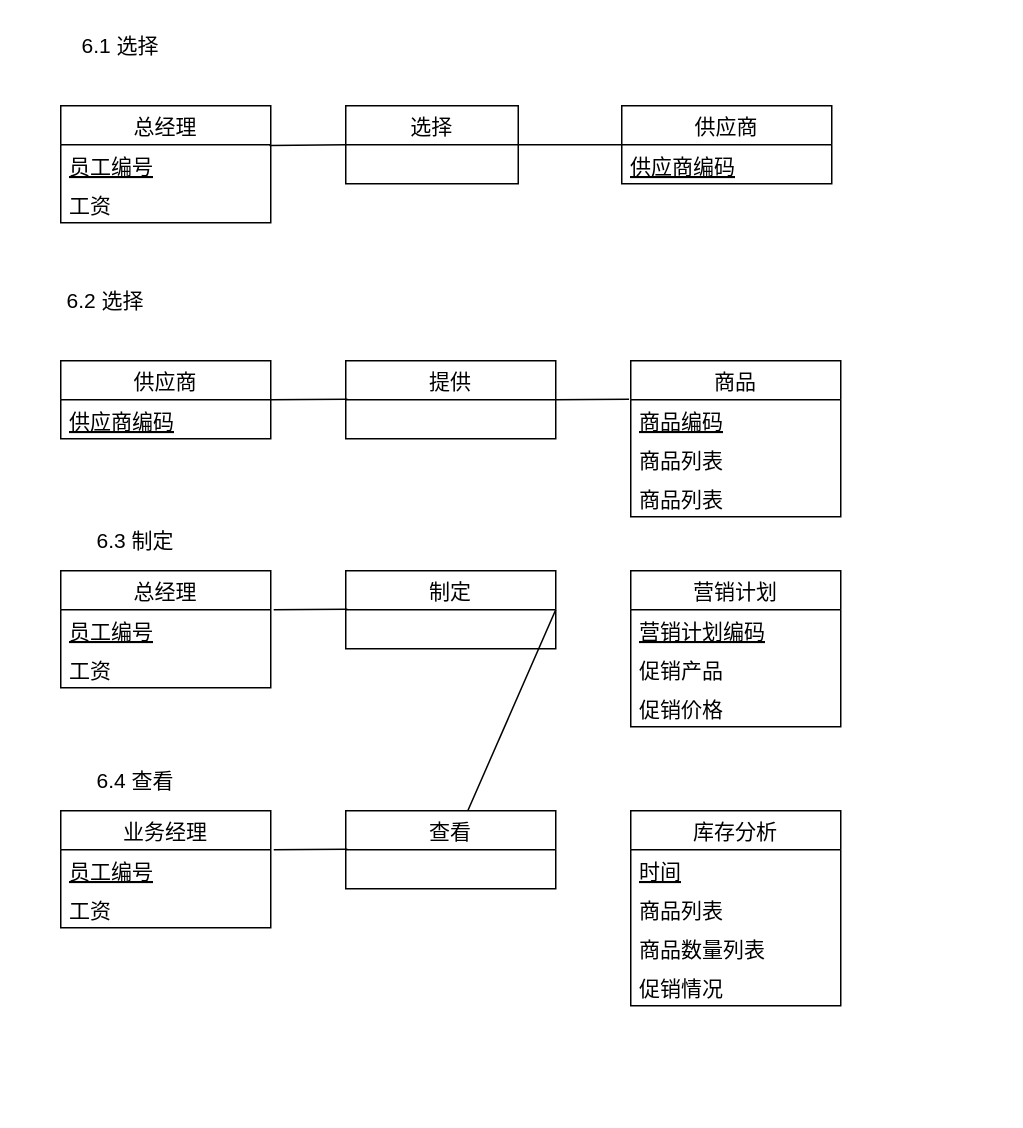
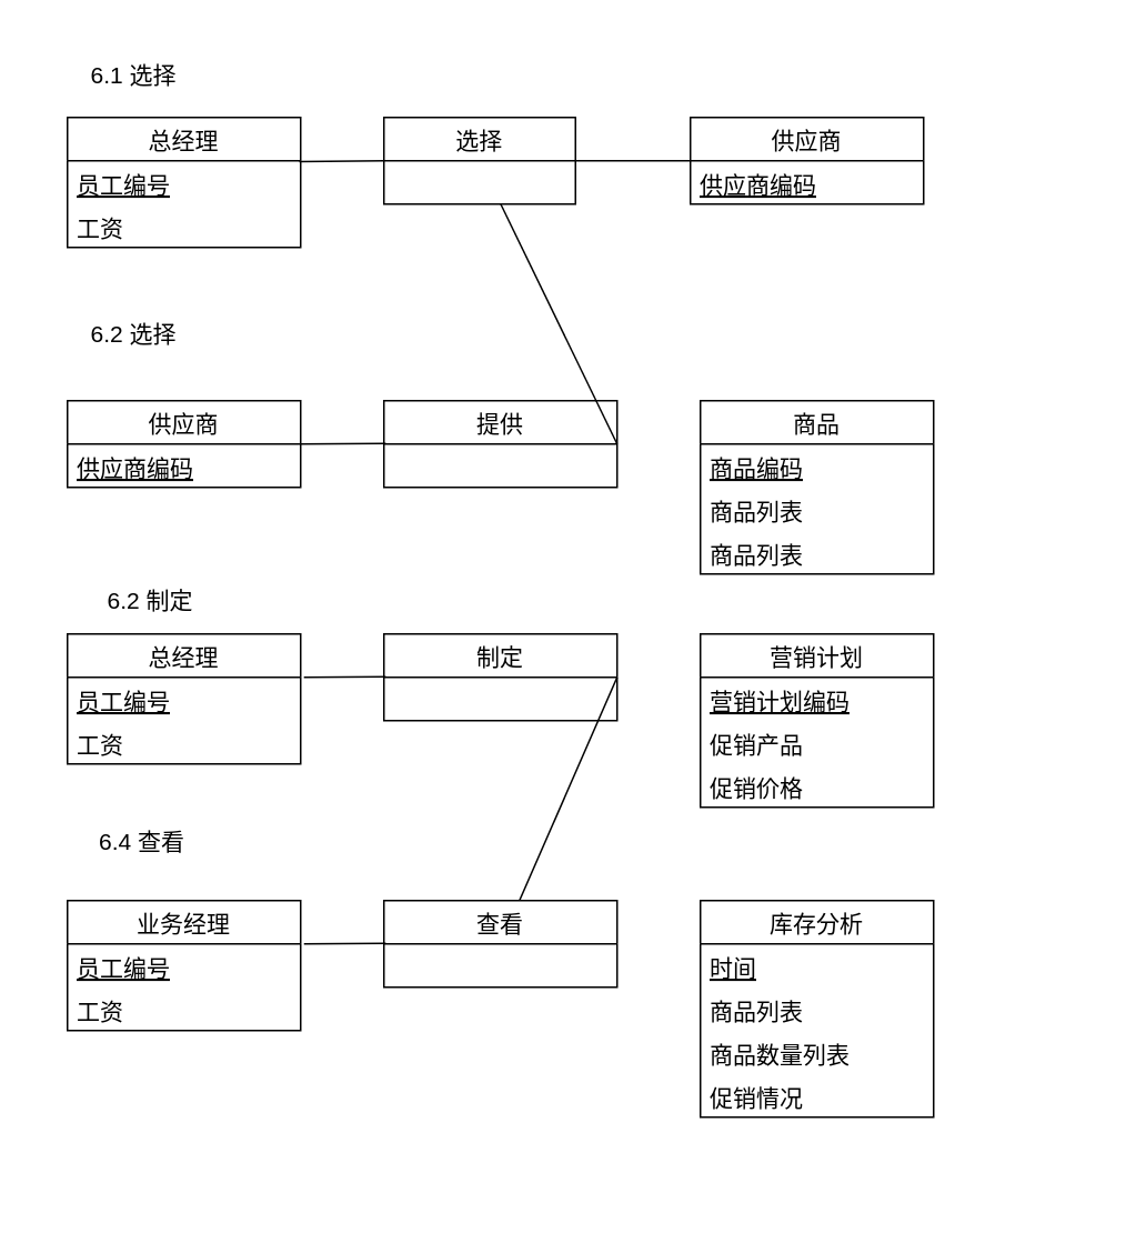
- <mxCell id="19" value="6.1 选择" style="text;html=1;strokeColor=none;fillColor=none;align=center;verticalAlign=middle;whiteSpace=wrap;rounded=0;fontSize=14;" vertex="1" parent="1"><mxGeometry x="20" y="20" width="120" height="20" as="geometry" /></mxCell>
+ <mxCell id="19" value="6.1 选择" style="text;html=1;strokeColor=none;fillColor=none;align=center;verticalAlign=middle;whiteSpace=wrap;rounded=0;fontSize=14;" vertex="1" parent="1"><mxGeometry x="20" y="35" width="120" height="20" as="geometry" /></mxCell>
- <mxCell id="20" value="6.2 选择" style="text;html=1;strokeColor=none;fillColor=none;align=center;verticalAlign=middle;whiteSpace=wrap;rounded=0;fontSize=14;" vertex="1" parent="1"><mxGeometry x="10" y="190" width="120" height="20" as="geometry" /></mxCell>
+ <mxCell id="20" value="6.2 选择" style="text;html=1;strokeColor=none;fillColor=none;align=center;verticalAlign=middle;whiteSpace=wrap;rounded=0;fontSize=14;" vertex="1" parent="1"><mxGeometry x="20" y="190" width="120" height="20" as="geometry" /></mxCell>
- <mxCell id="8" style="edgeStyle=none;rounded=0;orthogonalLoop=1;jettySize=auto;html=1;exitX=1;exitY=0.5;exitDx=0;exitDy=0;entryX=-0.008;entryY=-0.012;entryDx=0;entryDy=0;entryPerimeter=0;endArrow=none;endFill=0;fontSize=14;" edge="1" parent="1" source="9" target="11"><mxGeometry relative="1" as="geometry" /></mxCell>
+ <mxCell id="8" style="edgeStyle=none;rounded=0;orthogonalLoop=1;jettySize=auto;html=1;exitX=1;exitY=0.5;exitDx=0;exitDy=0;endArrow=none;endFill=0;fontSize=14;" edge="1" parent="1" source="9" target="7"><mxGeometry relative="1" as="geometry" /></mxCell>
- <mxCell id="31" value="6.3 制定" style="text;html=1;strokeColor=none;fillColor=none;align=center;verticalAlign=middle;whiteSpace=wrap;rounded=0;fontSize=14;" vertex="1" parent="1"><mxGeometry x="40" y="350" width="100" height="20" as="geometry" /></mxCell>
+ <mxCell id="31" value="6.2 制定" style="text;html=1;strokeColor=none;fillColor=none;align=center;verticalAlign=middle;whiteSpace=wrap;rounded=0;fontSize=14;" vertex="1" parent="1"><mxGeometry x="40" y="350" width="100" height="20" as="geometry" /></mxCell>
- <mxCell id="32" value="6.4 查看" style="text;html=1;strokeColor=none;fillColor=none;align=center;verticalAlign=middle;whiteSpace=wrap;rounded=0;fontSize=14;" vertex="1" parent="1"><mxGeometry x="40" y="510" width="100" height="20" as="geometry" /></mxCell>
+ <mxCell id="32" value="6.4 查看" style="text;html=1;strokeColor=none;fillColor=none;align=center;verticalAlign=middle;whiteSpace=wrap;rounded=0;fontSize=14;" vertex="1" parent="1"><mxGeometry x="35" y="495" width="100" height="20" as="geometry" /></mxCell>
